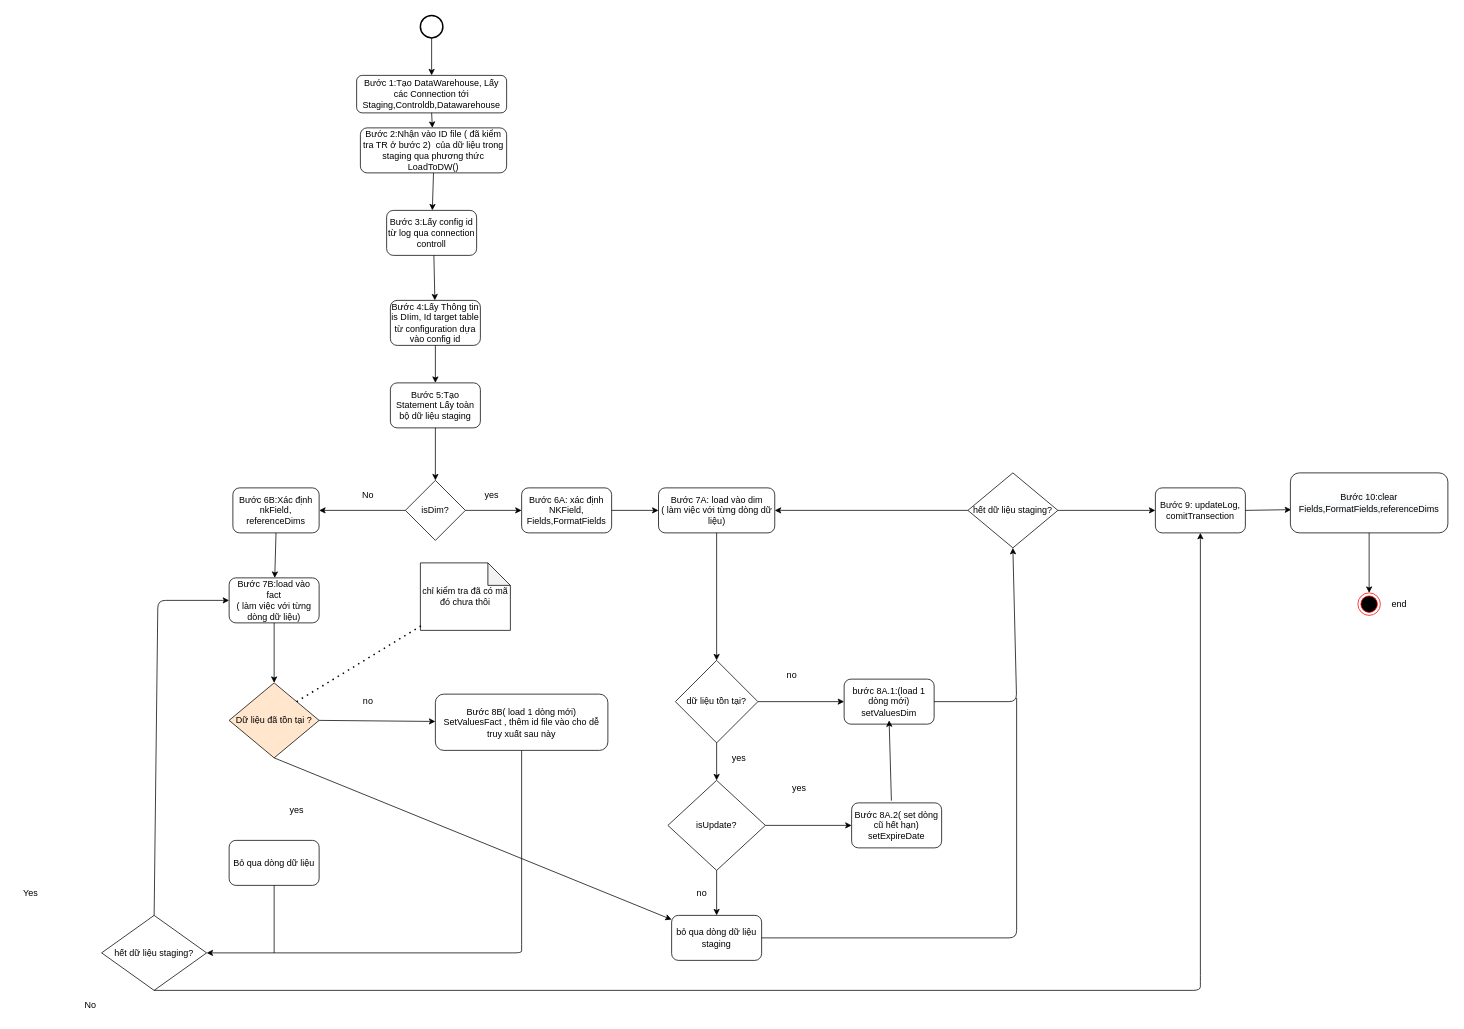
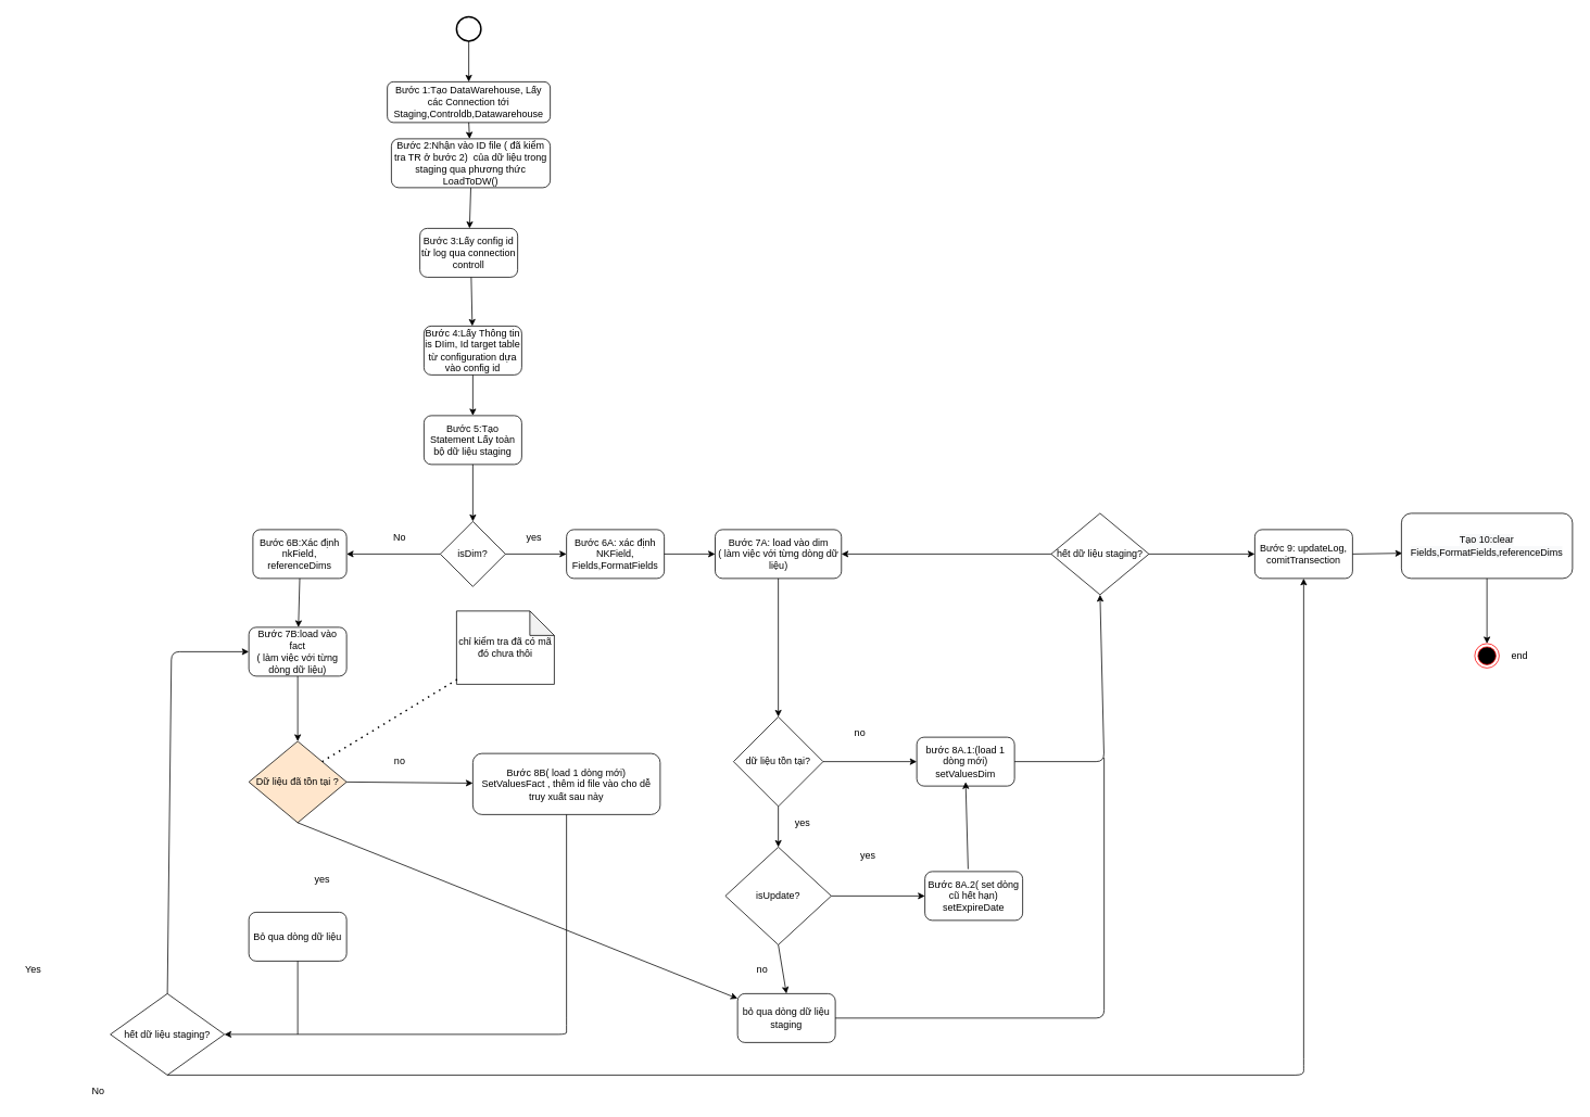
- <mxCell id="42" value="&lt;span style=&quot;color: rgb(0 , 0 , 0) ; font-family: &amp;#34;helvetica&amp;#34; ; font-size: 12px ; font-style: normal ; font-weight: 400 ; letter-spacing: normal ; text-align: center ; text-indent: 0px ; text-transform: none ; word-spacing: 0px ; background-color: rgb(248 , 249 , 250) ; display: inline ; float: none&quot;&gt;Bước 10:clear Fields,FormatFields,referenceDims&lt;/span&gt;" style="rounded=1;whiteSpace=wrap;html=1;" vertex="1" parent="1"><mxGeometry x="1720" y="630" width="210" height="80" as="geometry" /></mxCell>
+ <mxCell id="42" value="&lt;span style=&quot;color: rgb(0 , 0 , 0) ; font-family: &amp;#34;helvetica&amp;#34; ; font-size: 12px ; font-style: normal ; font-weight: 400 ; letter-spacing: normal ; text-align: center ; text-indent: 0px ; text-transform: none ; word-spacing: 0px ; background-color: rgb(248 , 249 , 250) ; display: inline ; float: none&quot;&gt;Tạo 10:clear Fields,FormatFields,referenceDims&lt;/span&gt;" style="rounded=1;whiteSpace=wrap;html=1;" vertex="1" parent="1"><mxGeometry x="1720" y="630" width="210" height="80" as="geometry" /></mxCell>
- <mxCell id="32" value="bỏ qua dòng dữ liệu staging" style="rounded=1;whiteSpace=wrap;html=1;" vertex="1" parent="1"><mxGeometry x="895" y="1220" width="120" height="60" as="geometry" /></mxCell>
+ <mxCell id="32" value="bỏ qua dòng dữ liệu staging" style="rounded=1;whiteSpace=wrap;html=1;" vertex="1" parent="1"><mxGeometry x="905" y="1220" width="120" height="60" as="geometry" /></mxCell>
